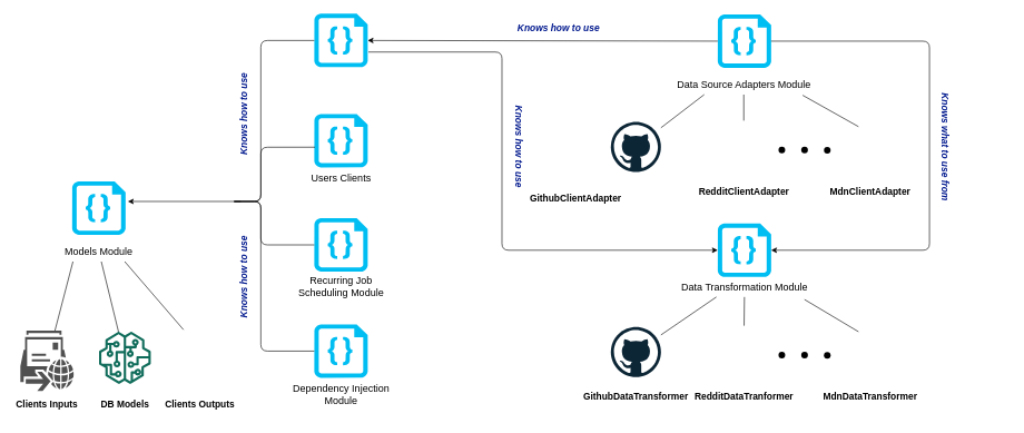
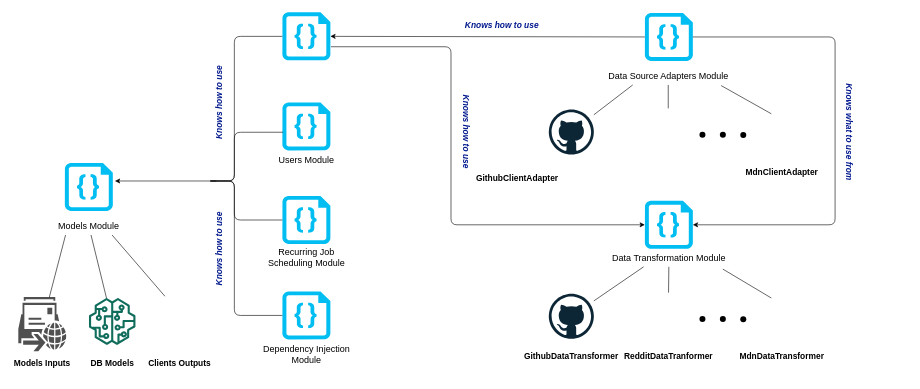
- <mxCell id="32" value="&lt;font style=&quot;font-size: 15px&quot;&gt;Users Clients&lt;/font&gt;" style="text;html=1;strokeColor=none;fillColor=none;align=center;verticalAlign=middle;whiteSpace=wrap;rounded=0;" parent="1" vertex="1"><mxGeometry x="432.5" y="250" width="155" height="30" as="geometry" /></mxCell>
+ <mxCell id="32" value="&lt;font style=&quot;font-size: 15px&quot;&gt;Users Module&lt;/font&gt;" style="text;html=1;strokeColor=none;fillColor=none;align=center;verticalAlign=middle;whiteSpace=wrap;rounded=0;" parent="1" vertex="1"><mxGeometry x="432.5" y="250" width="155" height="30" as="geometry" /></mxCell>
- <mxCell id="17" value="&lt;font style=&quot;font-size: 14px&quot;&gt;&lt;b&gt;RedditClientAdapter&lt;/b&gt;&lt;/font&gt;" style="text;html=1;strokeColor=none;fillColor=none;align=center;verticalAlign=middle;whiteSpace=wrap;rounded=0;" parent="1" vertex="1"><mxGeometry x="1042.5" y="271" width="141" height="30" as="geometry" /></mxCell>
- <mxCell id="56" value="&lt;span style=&quot;font-size: 14px&quot;&gt;&lt;b&gt;Clients Inputs&lt;/b&gt;&lt;/span&gt;" style="text;html=1;strokeColor=none;fillColor=none;align=center;verticalAlign=middle;whiteSpace=wrap;rounded=0;" vertex="1" parent="1"><mxGeometry x="20" y="584.5" width="100" height="41" as="geometry" /></mxCell>
+ <mxCell id="56" value="&lt;span style=&quot;font-size: 14px&quot;&gt;&lt;b&gt;Models Inputs&lt;/b&gt;&lt;/span&gt;" style="text;html=1;strokeColor=none;fillColor=none;align=center;verticalAlign=middle;whiteSpace=wrap;rounded=0;" vertex="1" parent="1"><mxGeometry x="20" y="584.5" width="100" height="41" as="geometry" /></mxCell>
